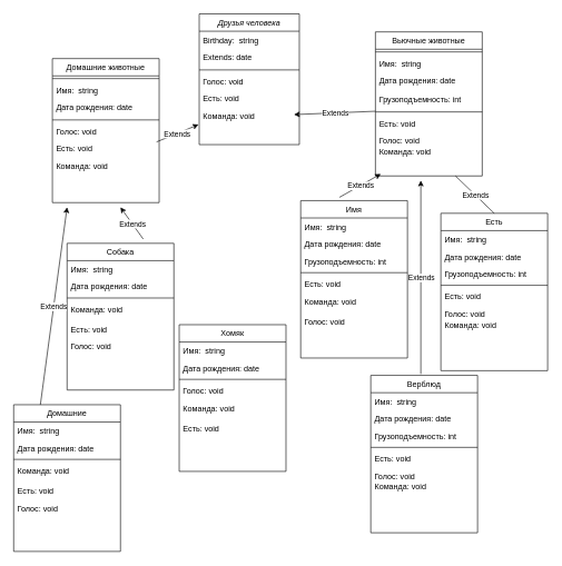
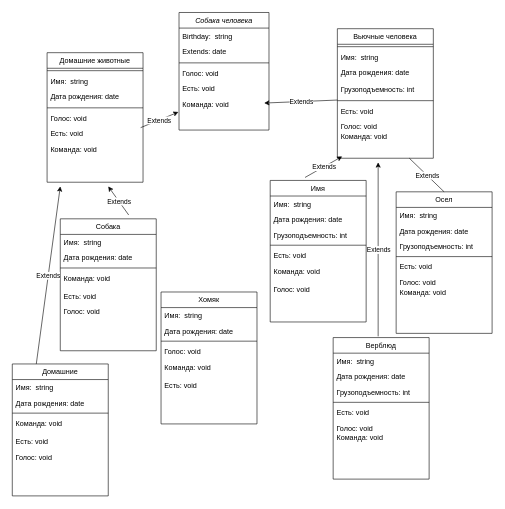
- <mxCell id="2" value="Друзья человека" style="swimlane;fontStyle=2;align=center;verticalAlign=top;childLayout=stackLayout;horizontal=1;startSize=26;horizontalStack=0;resizeParent=1;resizeLast=0;collapsible=1;marginBottom=0;rounded=0;shadow=0;strokeWidth=1;" parent="1" vertex="1"><mxGeometry x="298" y="20" width="150" height="196" as="geometry"><mxRectangle x="230" y="140" width="160" height="26" as="alternateBounds" /></mxGeometry></mxCell>
+ <mxCell id="2" value="Собака человека" style="swimlane;fontStyle=2;align=center;verticalAlign=top;childLayout=stackLayout;horizontal=1;startSize=26;horizontalStack=0;resizeParent=1;resizeLast=0;collapsible=1;marginBottom=0;rounded=0;shadow=0;strokeWidth=1;" parent="1" vertex="1"><mxGeometry x="298" y="20" width="150" height="196" as="geometry"><mxRectangle x="230" y="140" width="160" height="26" as="alternateBounds" /></mxGeometry></mxCell>
- <mxCell id="16" value="Вьючные животные" style="swimlane;fontStyle=0;align=center;verticalAlign=top;childLayout=stackLayout;horizontal=1;startSize=26;horizontalStack=0;resizeParent=1;resizeLast=0;collapsible=1;marginBottom=0;rounded=0;shadow=0;strokeWidth=1;" parent="1" vertex="1"><mxGeometry x="562" y="47" width="160" height="216" as="geometry"><mxRectangle x="550" y="140" width="160" height="26" as="alternateBounds" /></mxGeometry></mxCell>
+ <mxCell id="16" value="Вьючные человека" style="swimlane;fontStyle=0;align=center;verticalAlign=top;childLayout=stackLayout;horizontal=1;startSize=26;horizontalStack=0;resizeParent=1;resizeLast=0;collapsible=1;marginBottom=0;rounded=0;shadow=0;strokeWidth=1;" parent="1" vertex="1"><mxGeometry x="562" y="47" width="160" height="216" as="geometry"><mxRectangle x="550" y="140" width="160" height="26" as="alternateBounds" /></mxGeometry></mxCell>
- <mxCell id="67" value="Есть" style="swimlane;fontStyle=0;align=center;verticalAlign=top;childLayout=stackLayout;horizontal=1;startSize=26;horizontalStack=0;resizeParent=1;resizeLast=0;collapsible=1;marginBottom=0;rounded=0;shadow=0;strokeWidth=1;" vertex="1" parent="1"><mxGeometry x="660" y="319" width="160" height="236" as="geometry"><mxRectangle x="130" y="380" width="160" height="26" as="alternateBounds" /></mxGeometry></mxCell>
+ <mxCell id="67" value="Осел" style="swimlane;fontStyle=0;align=center;verticalAlign=top;childLayout=stackLayout;horizontal=1;startSize=26;horizontalStack=0;resizeParent=1;resizeLast=0;collapsible=1;marginBottom=0;rounded=0;shadow=0;strokeWidth=1;" vertex="1" parent="1"><mxGeometry x="660" y="319" width="160" height="236" as="geometry"><mxRectangle x="130" y="380" width="160" height="26" as="alternateBounds" /></mxGeometry></mxCell>
